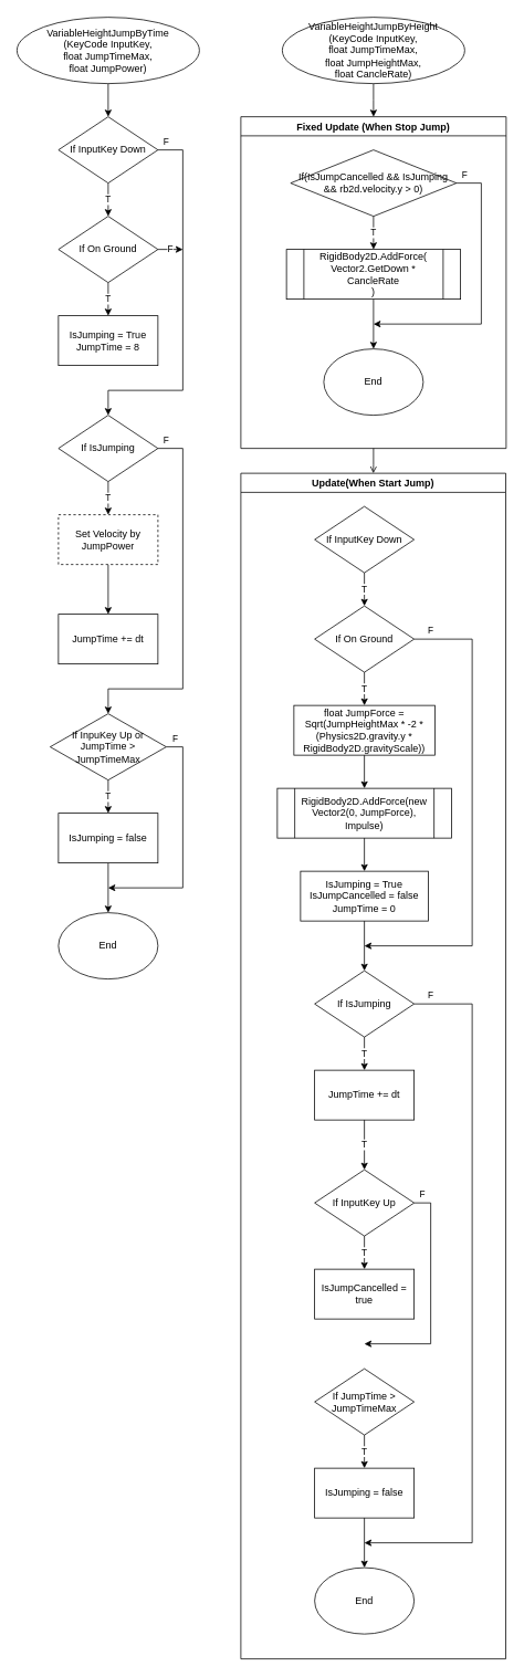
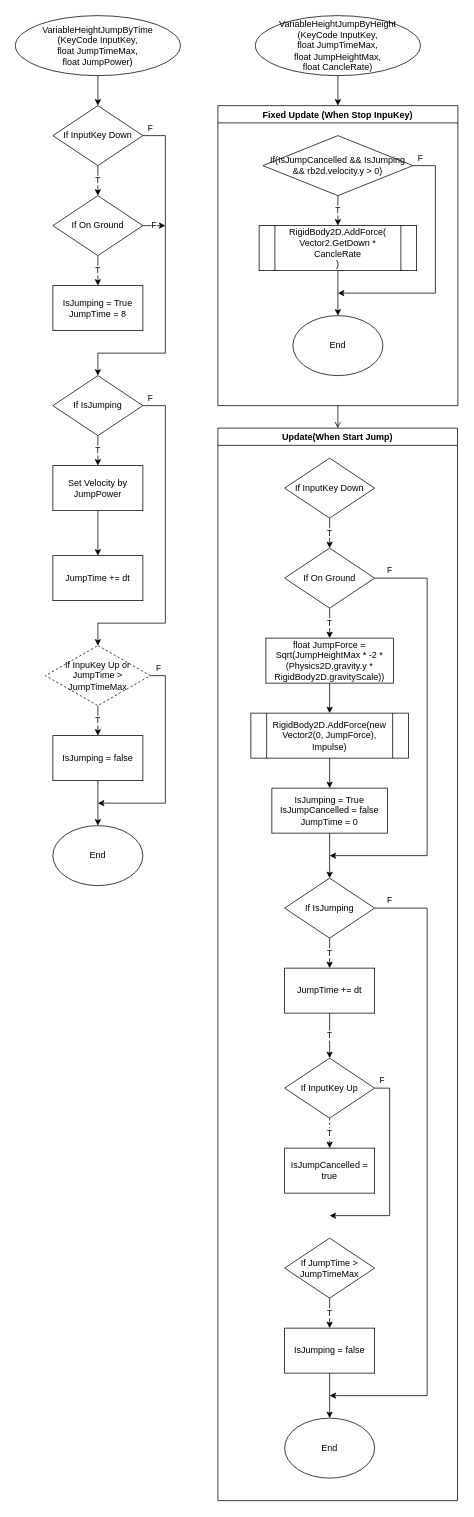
- <mxCell id="52" value="Fixed Update (When Stop Jump)" style="swimlane;" vertex="1" parent="1"><mxGeometry x="290" y="140" width="320" height="400" as="geometry" /></mxCell>
+ <mxCell id="52" value="Fixed Update (When Stop InpuKey)" style="swimlane;" vertex="1" parent="1"><mxGeometry x="290" y="140" width="320" height="400" as="geometry" /></mxCell>
- <mxCell id="41" value="Set Velocity by JumpPower" style="rounded=0;whiteSpace=wrap;html=1;dashed=1;" vertex="1" parent="1"><mxGeometry x="70" y="620" width="120" height="60" as="geometry" /></mxCell>
+ <mxCell id="41" value="Set Velocity by JumpPower" style="rounded=0;whiteSpace=wrap;html=1;" vertex="1" parent="1"><mxGeometry x="70" y="620" width="120" height="60" as="geometry" /></mxCell>
- <mxCell id="45" value="If InpuKey Up or&lt;br&gt;JumpTime &amp;gt; JumpTimeMax" style="rhombus;whiteSpace=wrap;html=1;" vertex="1" parent="1"><mxGeometry x="60" y="860" width="140" height="80" as="geometry" /></mxCell>
+ <mxCell id="45" value="If InpuKey Up or&lt;br&gt;JumpTime &amp;gt; JumpTimeMax" style="rhombus;whiteSpace=wrap;html=1;dashed=1;" vertex="1" parent="1"><mxGeometry x="60" y="860" width="140" height="80" as="geometry" /></mxCell>
- <mxCell id="22" value="T" style="edgeStyle=orthogonalEdgeStyle;rounded=0;orthogonalLoop=1;jettySize=auto;html=1;" edge="1" parent="2" source="19" target="21"><mxGeometry relative="1" as="geometry" /></mxCell>
+ <mxCell id="22" value="T" style="edgeStyle=orthogonalEdgeStyle;rounded=0;orthogonalLoop=1;jettySize=auto;html=1;dashed=1;" edge="1" parent="2" source="19" target="21"><mxGeometry relative="1" as="geometry" /></mxCell>
